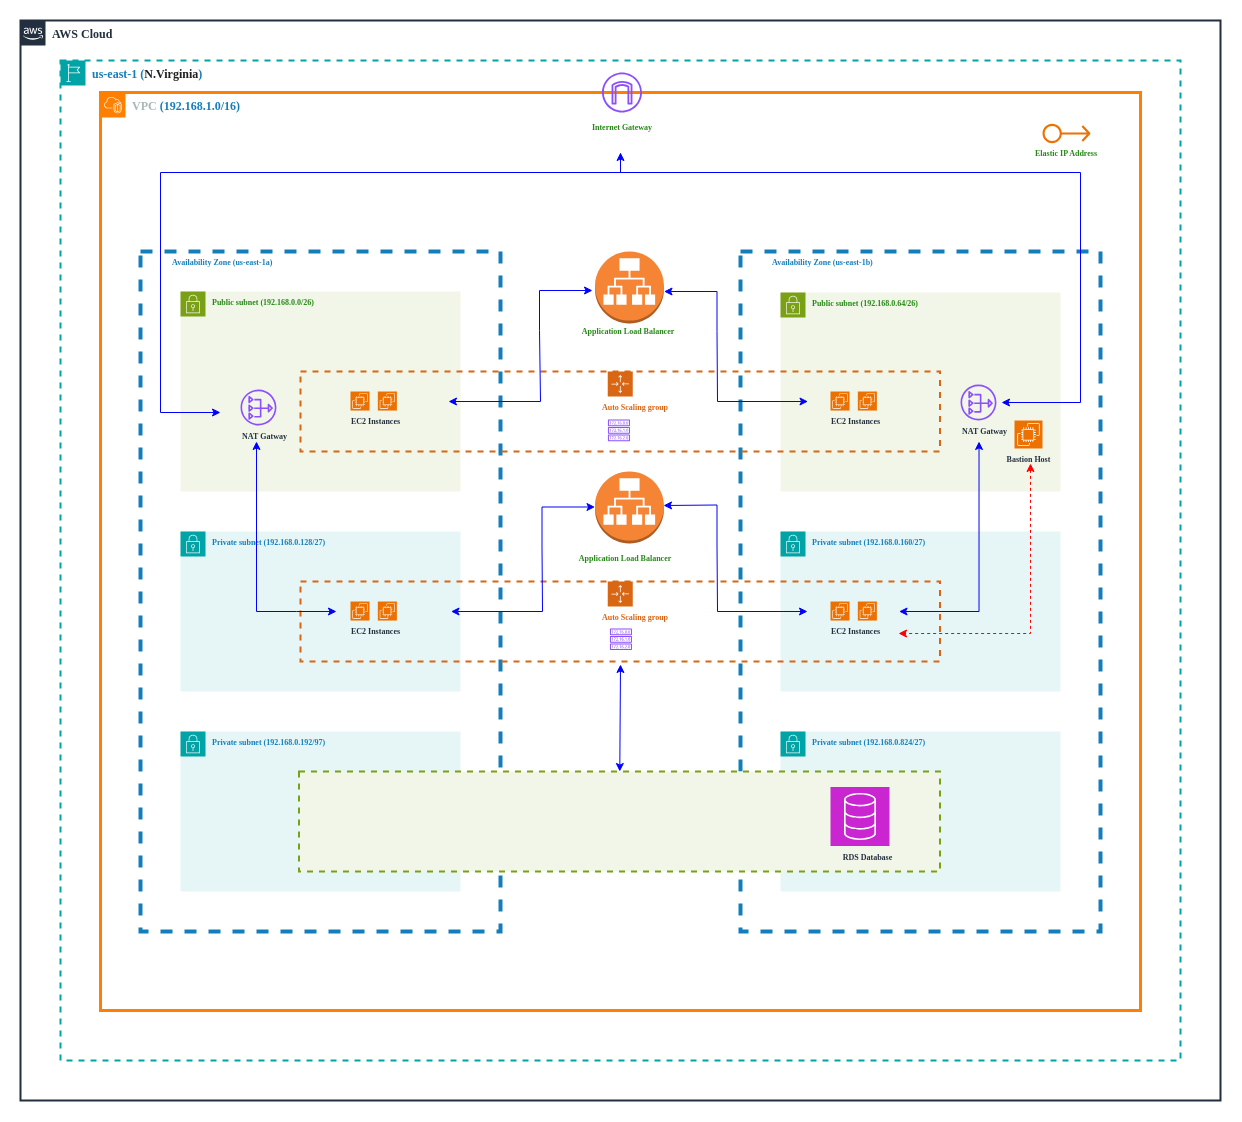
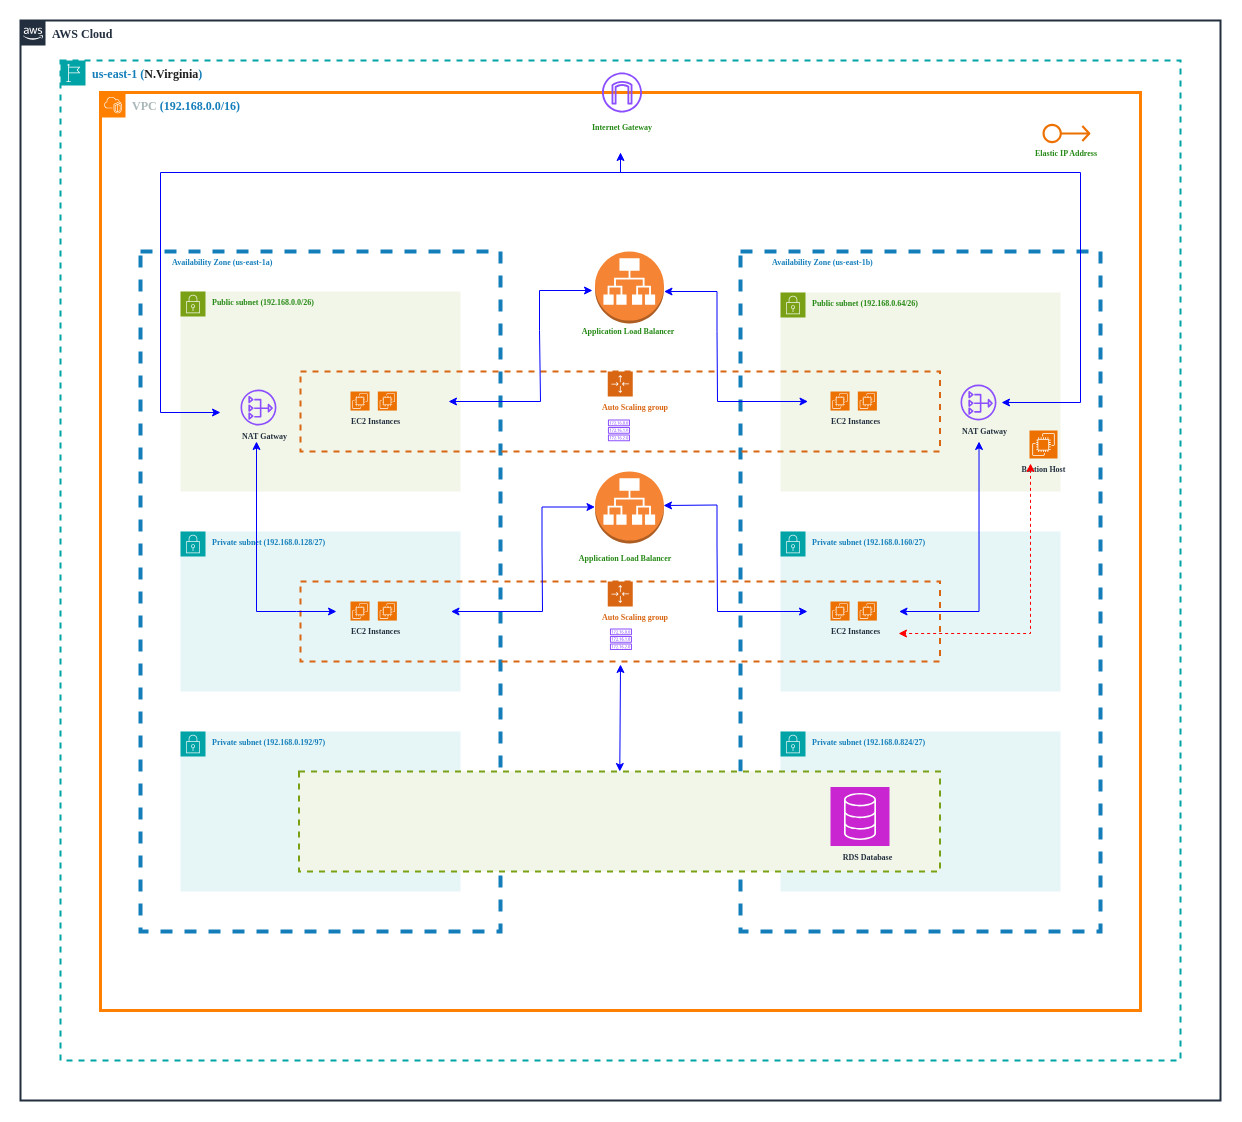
- <mxCell id="4" value="VPC&amp;nbsp;&lt;span style=&quot;color: rgb(20, 126, 186);&quot;&gt;(192.168.1.0/16&lt;/span&gt;&lt;span style=&quot;color: rgb(20, 126, 186);&quot;&gt;)&lt;/span&gt;" style="points=[[0,0],[0.25,0],[0.5,0],[0.75,0],[1,0],[1,0.25],[1,0.5],[1,0.75],[1,1],[0.75,1],[0.5,1],[0.25,1],[0,1],[0,0.75],[0,0.5],[0,0.25]];outlineConnect=0;gradientColor=none;html=1;whiteSpace=wrap;fontSize=12;fontStyle=1;container=1;pointerEvents=0;collapsible=0;recursiveResize=0;shape=mxgraph.aws4.group;grIcon=mxgraph.aws4.group_vpc2;strokeColor=#FF8000;fillColor=none;verticalAlign=top;align=left;spacingLeft=30;fontColor=#AAB7B8;dashed=0;strokeWidth=3;fontFamily=Verdana;" vertex="1" parent="3"><mxGeometry x="40" y="32" width="1040" height="918" as="geometry" /></mxCell>
+ <mxCell id="4" value="VPC&amp;nbsp;&lt;span style=&quot;color: rgb(20, 126, 186);&quot;&gt;(192.168.0.0/16&lt;/span&gt;&lt;span style=&quot;color: rgb(20, 126, 186);&quot;&gt;)&lt;/span&gt;" style="points=[[0,0],[0.25,0],[0.5,0],[0.75,0],[1,0],[1,0.25],[1,0.5],[1,0.75],[1,1],[0.75,1],[0.5,1],[0.25,1],[0,1],[0,0.75],[0,0.5],[0,0.25]];outlineConnect=0;gradientColor=none;html=1;whiteSpace=wrap;fontSize=12;fontStyle=1;container=1;pointerEvents=0;collapsible=0;recursiveResize=0;shape=mxgraph.aws4.group;grIcon=mxgraph.aws4.group_vpc2;strokeColor=#FF8000;fillColor=none;verticalAlign=top;align=left;spacingLeft=30;fontColor=#AAB7B8;dashed=0;strokeWidth=3;fontFamily=Verdana;" vertex="1" parent="3"><mxGeometry x="40" y="32" width="1040" height="918" as="geometry" /></mxCell>
- <mxCell id="50" value="&lt;font style=&quot;font-size: 8px;&quot;&gt;&lt;span style=&quot;font-size: 8px;&quot;&gt;Bastion Host&lt;/span&gt;&lt;/font&gt;" style="sketch=0;points=[[0,0,0],[0.25,0,0],[0.5,0,0],[0.75,0,0],[1,0,0],[0,1,0],[0.25,1,0],[0.5,1,0],[0.75,1,0],[1,1,0],[0,0.25,0],[0,0.5,0],[0,0.75,0],[1,0.25,0],[1,0.5,0],[1,0.75,0]];outlineConnect=0;fontColor=#232F3E;fillColor=#ED7100;strokeColor=#ffffff;dashed=0;verticalLabelPosition=bottom;verticalAlign=top;align=center;html=1;fontSize=8;fontStyle=1;aspect=fixed;shape=mxgraph.aws4.resourceIcon;resIcon=mxgraph.aws4.ec2;fontFamily=Verdana;" vertex="1" parent="4"><mxGeometry x="914" y="328" width="28" height="28" as="geometry" /></mxCell>
+ <mxCell id="50" value="&lt;font style=&quot;font-size: 8px;&quot;&gt;&lt;span style=&quot;font-size: 8px;&quot;&gt;Bastion Host&lt;/span&gt;&lt;/font&gt;" style="sketch=0;points=[[0,0,0],[0.25,0,0],[0.5,0,0],[0.75,0,0],[1,0,0],[0,1,0],[0.25,1,0],[0.5,1,0],[0.75,1,0],[1,1,0],[0,0.25,0],[0,0.5,0],[0,0.75,0],[1,0.25,0],[1,0.5,0],[1,0.75,0]];outlineConnect=0;fontColor=#232F3E;fillColor=#ED7100;strokeColor=#ffffff;dashed=0;verticalLabelPosition=bottom;verticalAlign=top;align=center;html=1;fontSize=8;fontStyle=1;aspect=fixed;shape=mxgraph.aws4.resourceIcon;resIcon=mxgraph.aws4.ec2;fontFamily=Verdana;" vertex="1" parent="4"><mxGeometry x="929" y="338" width="28" height="28" as="geometry" /></mxCell>
